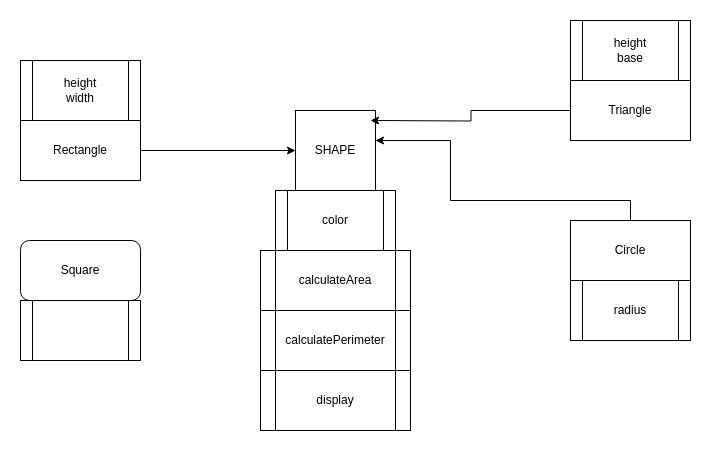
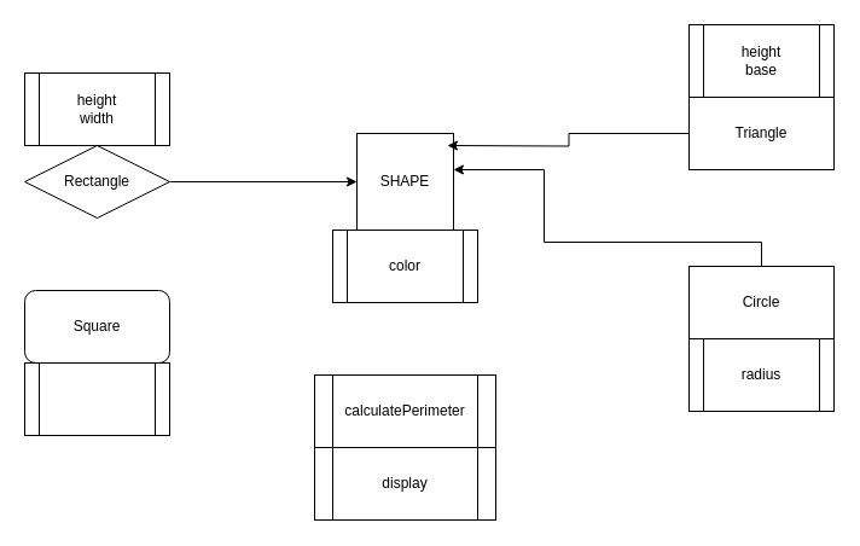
- <mxCell id="5" value="Rectangle" style="rounded=0;whiteSpace=wrap;html=1;" parent="1" vertex="1"><mxGeometry x="20" y="120" width="120" height="60" as="geometry" /></mxCell>
+ <mxCell id="5" value="Rectangle" style="rhombus;whiteSpace=wrap;html=1;" parent="1" vertex="1"><mxGeometry x="20" y="120" width="120" height="60" as="geometry" /></mxCell>
- <mxCell id="4" value="calculateArea" style="shape=process;whiteSpace=wrap;html=1;backgroundOutline=1;" parent="1" vertex="1"><mxGeometry x="260" y="250" width="150" height="60" as="geometry" /></mxCell>
